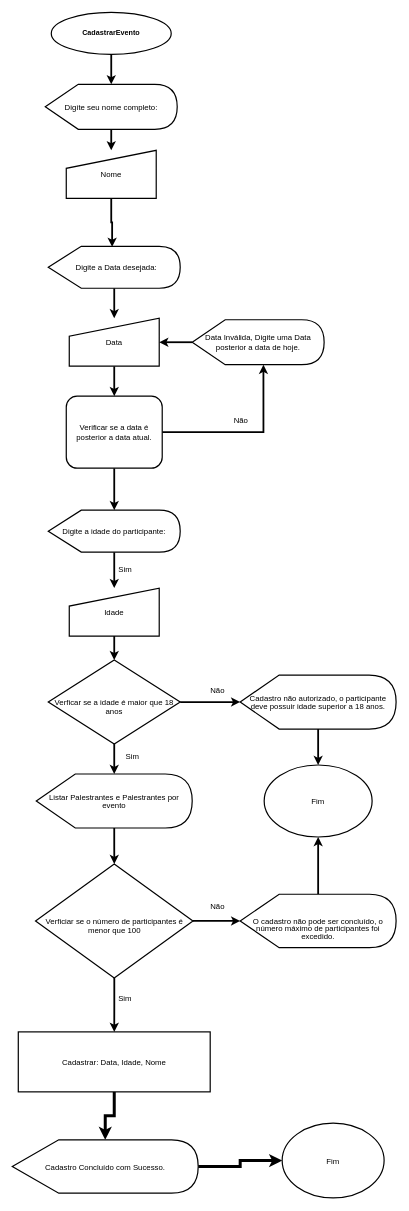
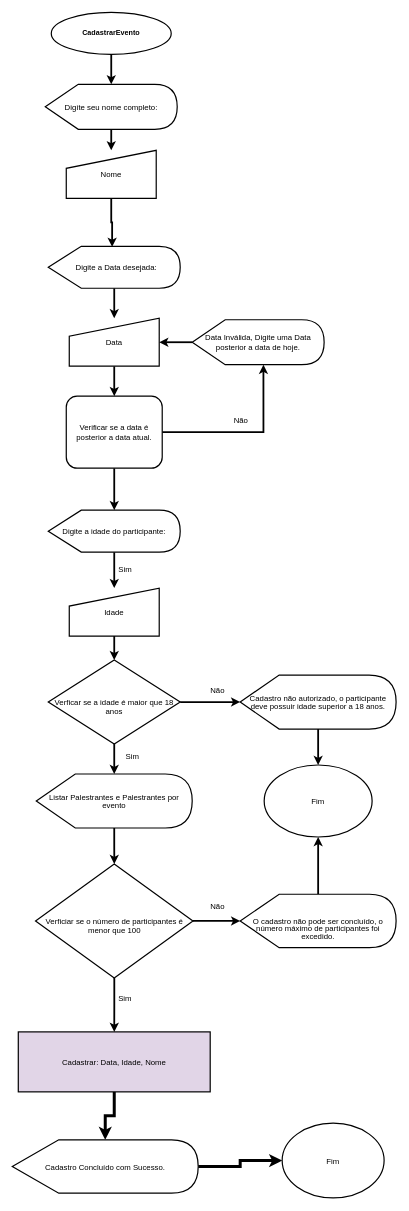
- <mxCell id="36" value="Cadastrar: Data, Idade, Nome" style="rounded=0;whiteSpace=wrap;html=1;fontSize=13;strokeWidth=2;" vertex="1" parent="1"><mxGeometry x="30" y="1720" width="320" height="100" as="geometry" /></mxCell>
+ <mxCell id="36" value="Cadastrar: Data, Idade, Nome" style="rounded=0;whiteSpace=wrap;html=1;fontSize=13;strokeWidth=2;fillColor=#e1d5e7;" vertex="1" parent="1"><mxGeometry x="30" y="1720" width="320" height="100" as="geometry" /></mxCell>
